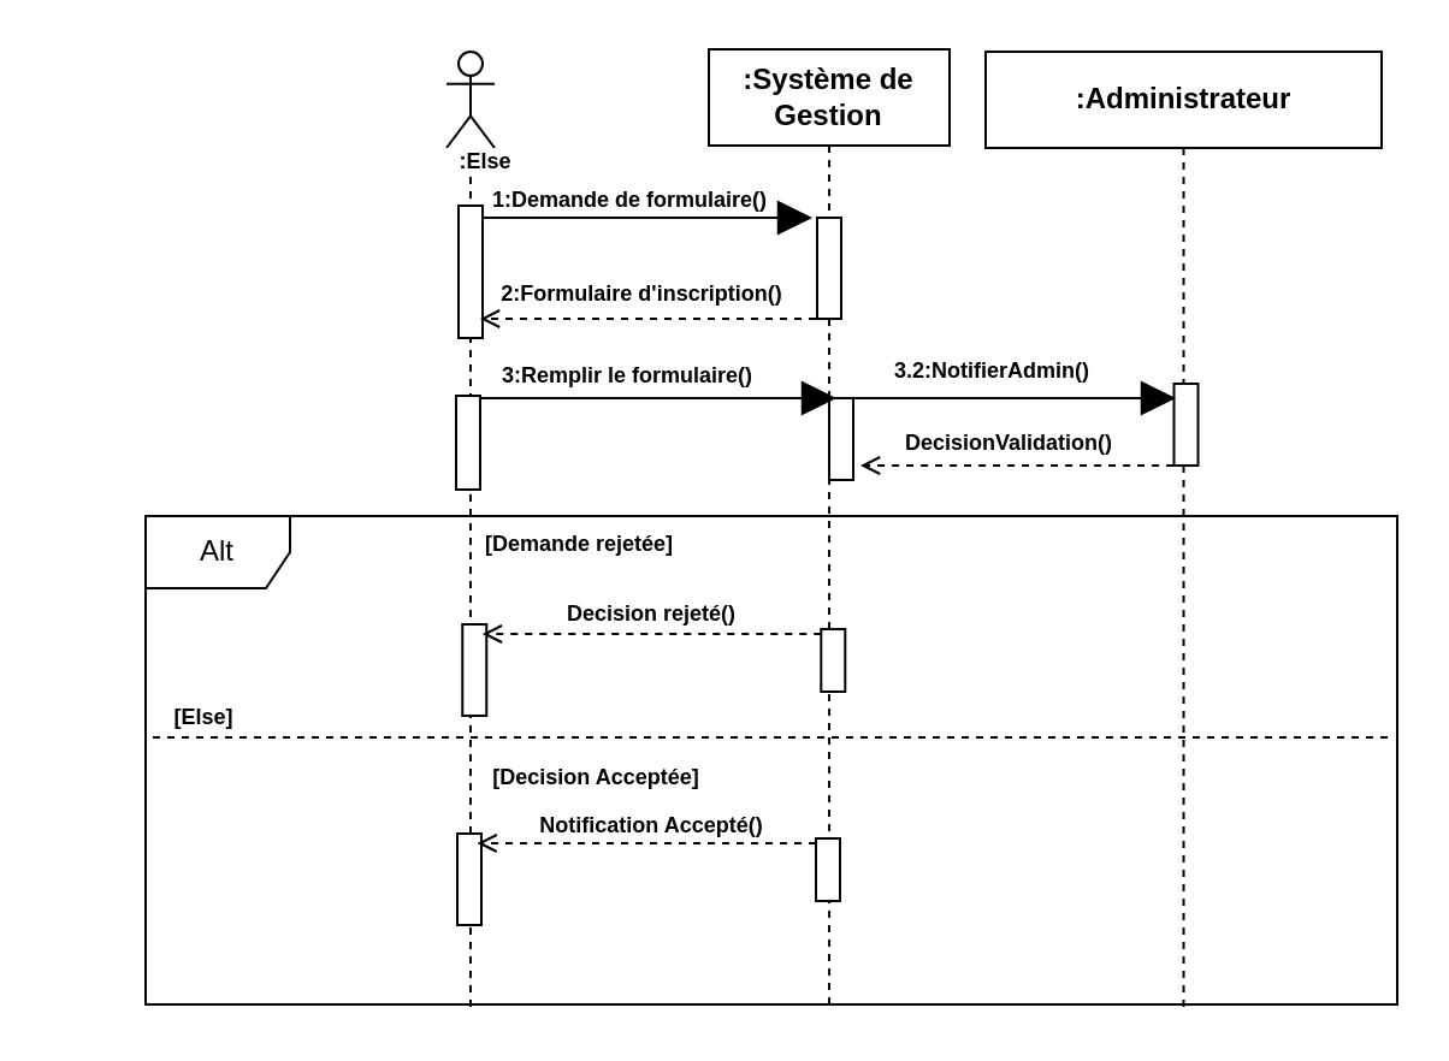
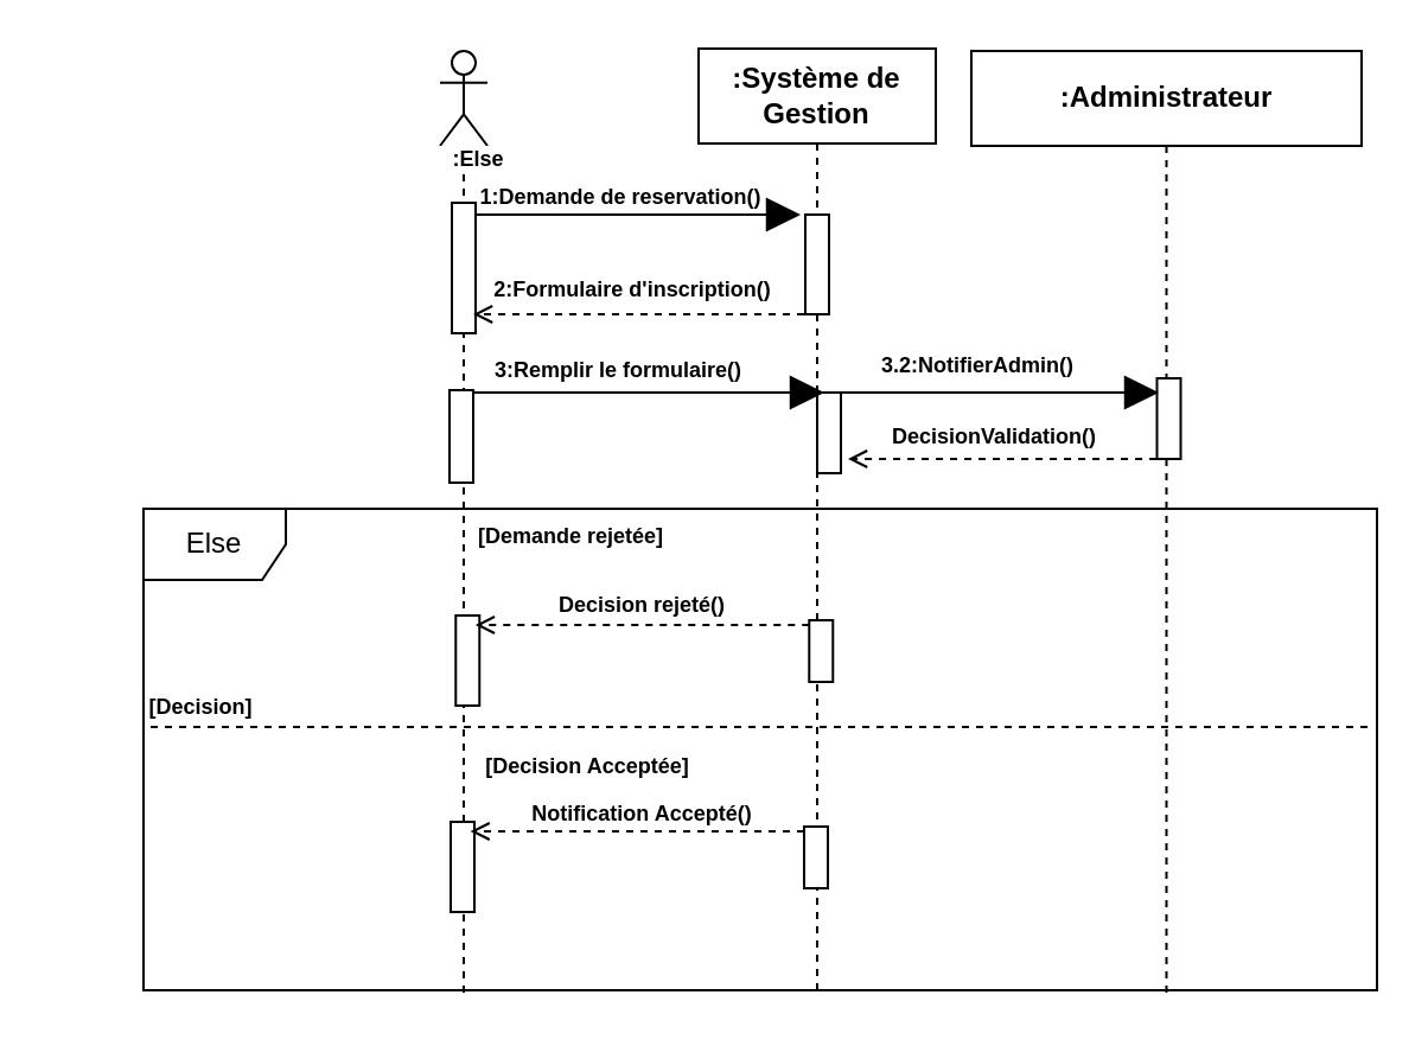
- <mxCell id="15" value="&lt;font style=&quot;color: light-dark(rgb(0, 0, 0), rgb(0, 0, 0)); font-size: 9px;&quot;&gt;&lt;b style=&quot;&quot;&gt;1:Demande de formulaire()&lt;/b&gt;&lt;/font&gt;" style="text;html=1;align=center;verticalAlign=middle;whiteSpace=wrap;rounded=0;" vertex="1" parent="1"><mxGeometry x="197" y="71" width="129" height="22" as="geometry" /></mxCell>
+ <mxCell id="15" value="&lt;font style=&quot;color: light-dark(rgb(0, 0, 0), rgb(0, 0, 0)); font-size: 9px;&quot;&gt;&lt;b style=&quot;&quot;&gt;1:Demande de reservation()&lt;/b&gt;&lt;/font&gt;" style="text;html=1;align=center;verticalAlign=middle;whiteSpace=wrap;rounded=0;" vertex="1" parent="1"><mxGeometry x="197" y="71" width="129" height="22" as="geometry" /></mxCell>
- <mxCell id="23" value="Alt" style="shape=umlFrame;whiteSpace=wrap;html=1;pointerEvents=0;" vertex="1" parent="1"><mxGeometry x="60" y="214" width="520" height="203" as="geometry" /></mxCell>
+ <mxCell id="23" value="Else" style="shape=umlFrame;whiteSpace=wrap;html=1;pointerEvents=0;" vertex="1" parent="1"><mxGeometry x="60" y="214" width="520" height="203" as="geometry" /></mxCell>
- <mxCell id="34" value="&lt;font style=&quot;color: light-dark(rgb(0, 0, 0), rgb(0, 0, 0)); font-size: 9px;&quot;&gt;&lt;b style=&quot;&quot;&gt;[Else]&lt;/b&gt;&lt;/font&gt;" style="text;html=1;align=center;verticalAlign=middle;whiteSpace=wrap;rounded=0;" vertex="1" parent="1"><mxGeometry x="20" y="286" width="129" height="22" as="geometry" /></mxCell>
+ <mxCell id="34" value="&lt;font style=&quot;color: light-dark(rgb(0, 0, 0), rgb(0, 0, 0)); font-size: 9px;&quot;&gt;&lt;b style=&quot;&quot;&gt;[Decision]&lt;/b&gt;&lt;/font&gt;" style="text;html=1;align=center;verticalAlign=middle;whiteSpace=wrap;rounded=0;" vertex="1" parent="1"><mxGeometry x="20" y="286" width="129" height="22" as="geometry" /></mxCell>
